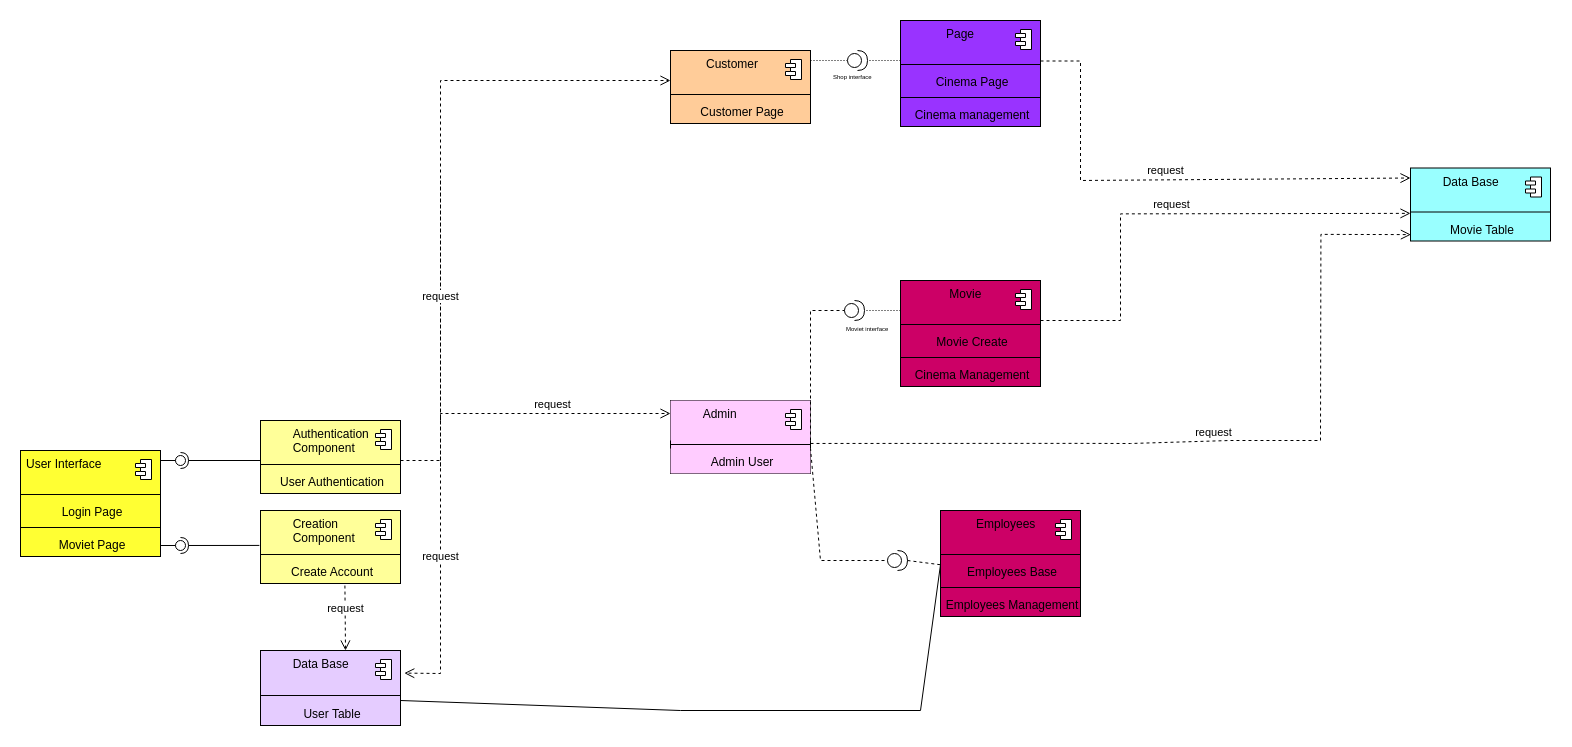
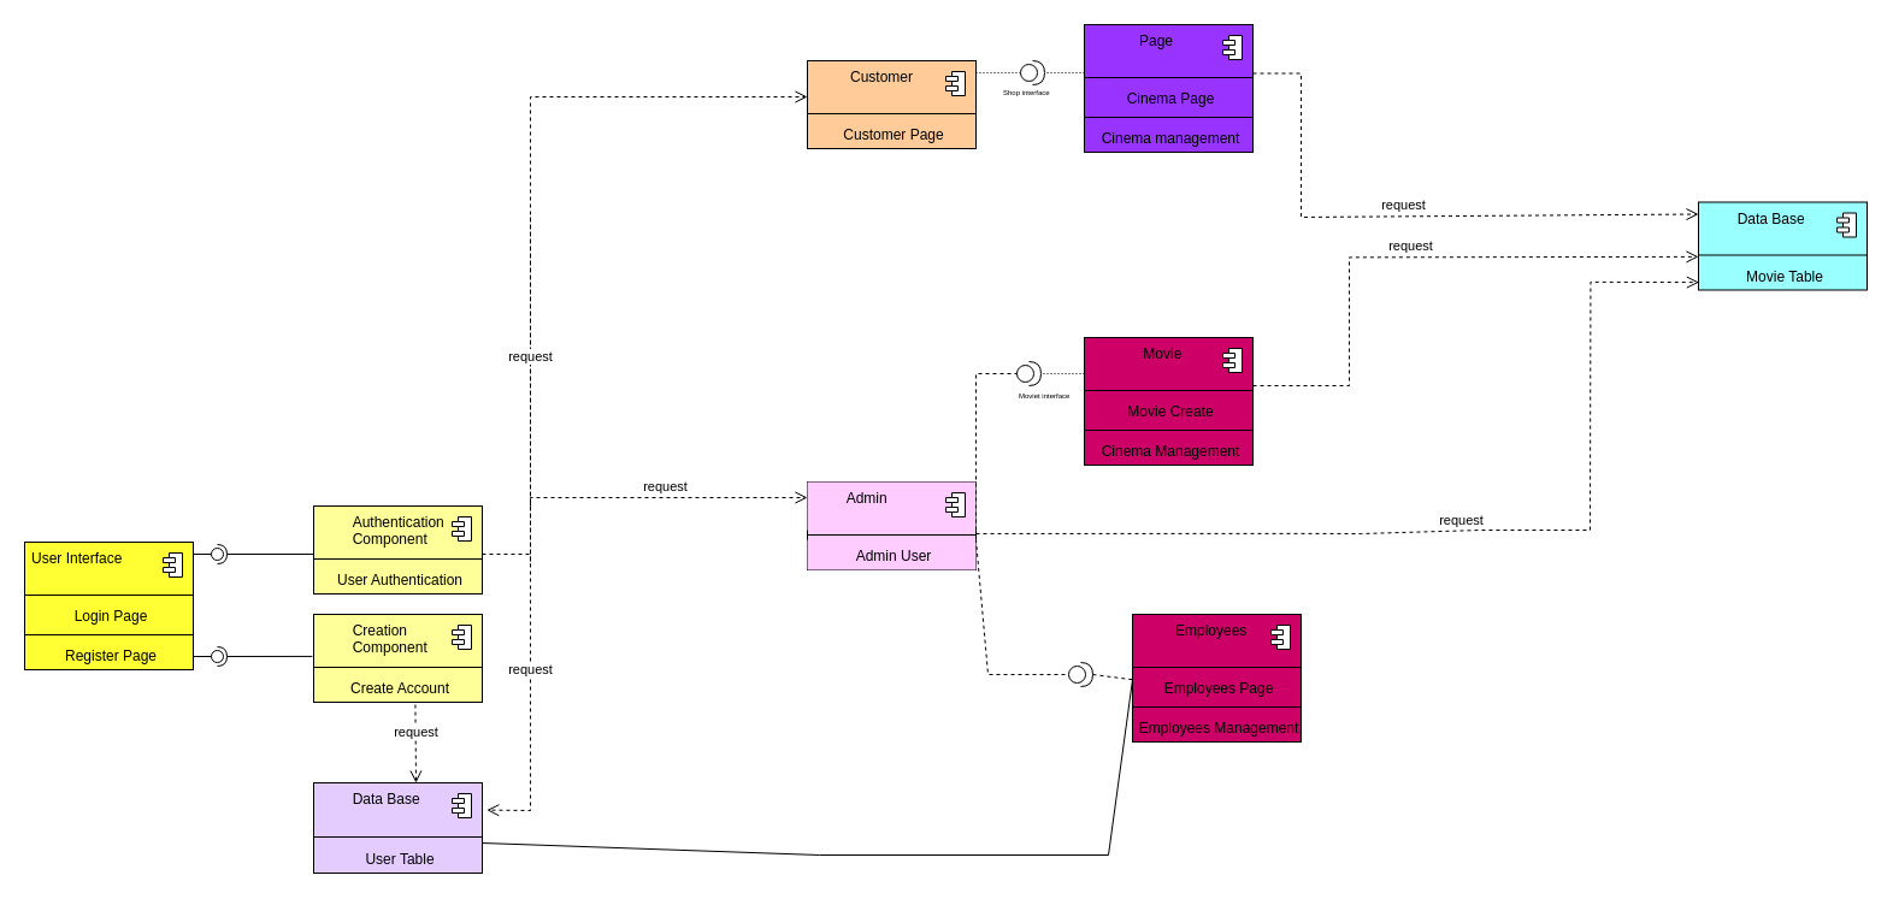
- <mxCell id="8" value="Moviet Page" style="html=1;align=center;spacingLeft=4;verticalAlign=top;strokeColor=none;fillColor=none;whiteSpace=wrap;" parent="2" vertex="1"><mxGeometry y="81" width="140" height="25" as="geometry" /></mxCell>
+ <mxCell id="8" value="Register Page" style="html=1;align=center;spacingLeft=4;verticalAlign=top;strokeColor=none;fillColor=none;whiteSpace=wrap;" parent="2" vertex="1"><mxGeometry y="81" width="140" height="25" as="geometry" /></mxCell>
- <mxCell id="79" value="&lt;span style=&quot;text-align: left;&quot;&gt;Employees&lt;/span&gt;&amp;nbsp;Base" style="html=1;align=center;spacingLeft=4;verticalAlign=top;strokeColor=none;fillColor=none;whiteSpace=wrap;" vertex="1" parent="75"><mxGeometry y="48" width="140" height="25" as="geometry" /></mxCell>
+ <mxCell id="79" value="&lt;span style=&quot;text-align: left;&quot;&gt;Employees&lt;/span&gt;&amp;nbsp;Page" style="html=1;align=center;spacingLeft=4;verticalAlign=top;strokeColor=none;fillColor=none;whiteSpace=wrap;" vertex="1" parent="75"><mxGeometry y="48" width="140" height="25" as="geometry" /></mxCell>
